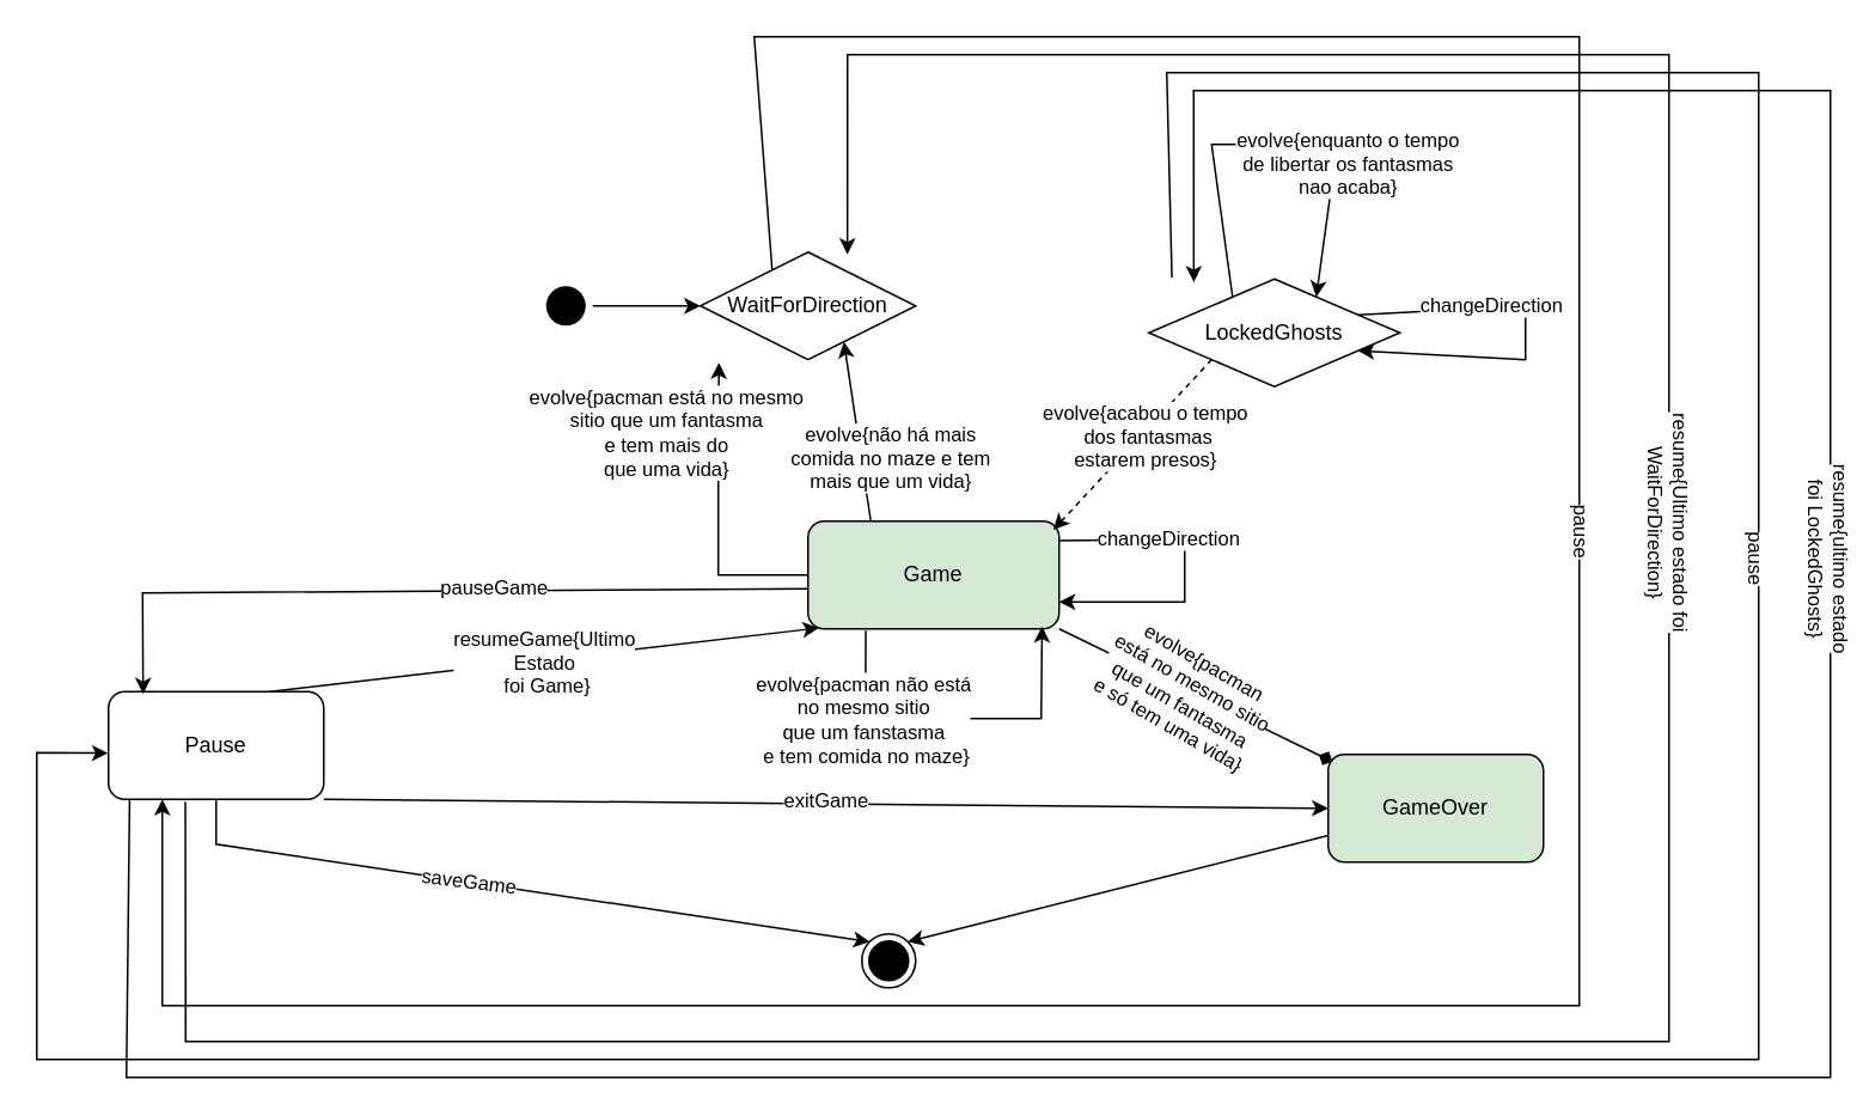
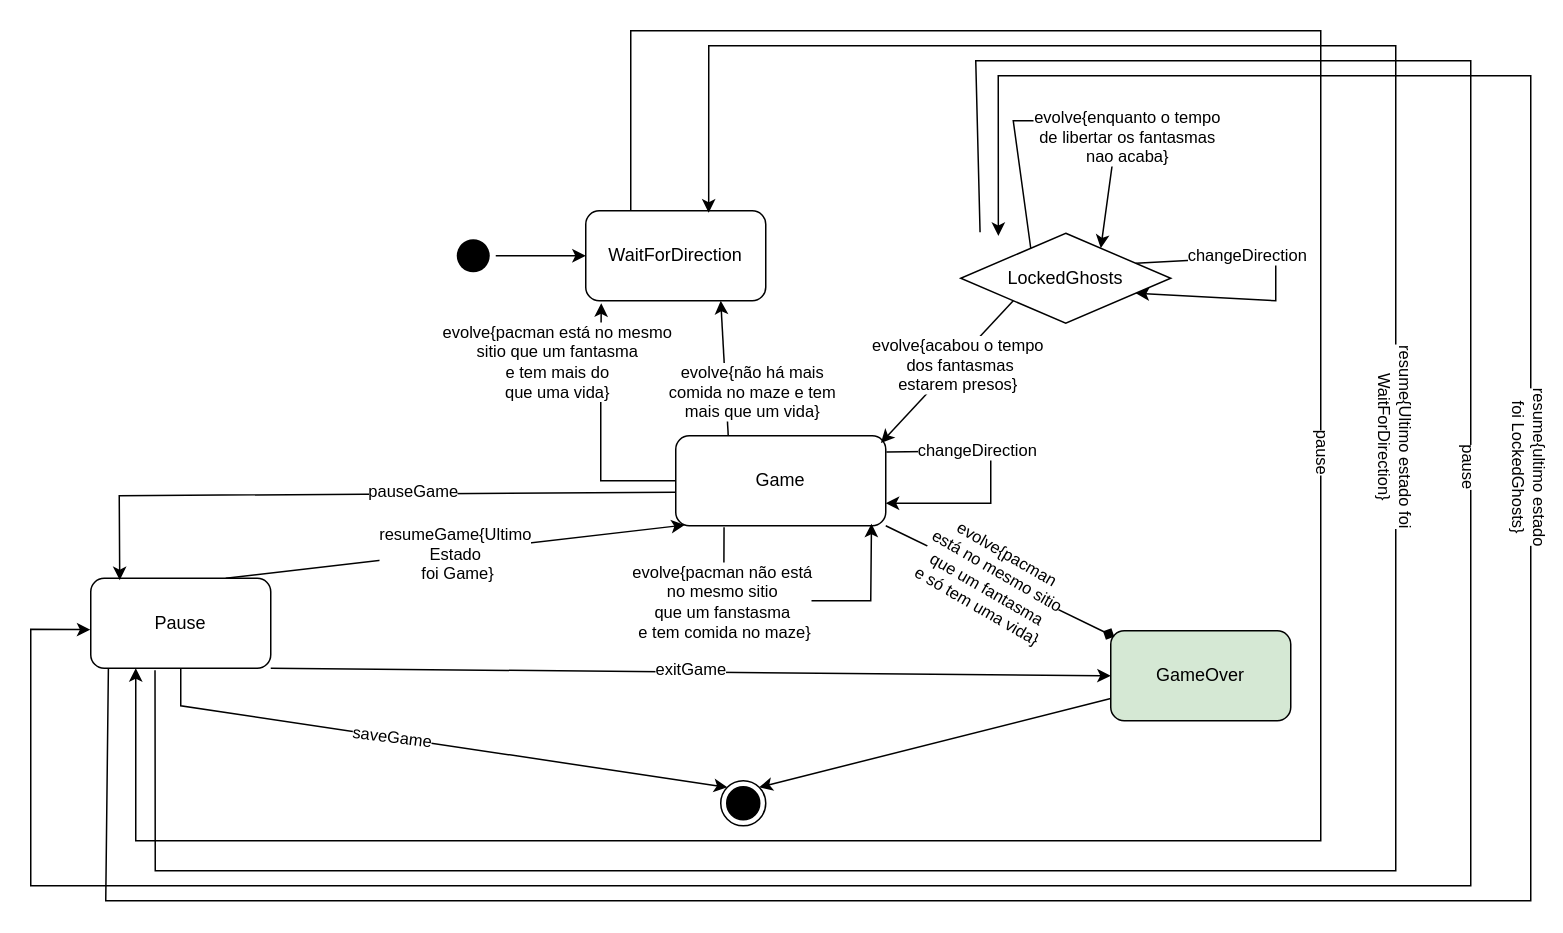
- <mxCell id="3" value="WaitForDirection" style="rhombus;whiteSpace=wrap;html=1;" parent="1" vertex="1"><mxGeometry x="390" y="140" width="120" height="60" as="geometry" /></mxCell>
+ <mxCell id="3" value="WaitForDirection" style="rounded=1;whiteSpace=wrap;html=1;" parent="1" vertex="1"><mxGeometry x="390" y="140" width="120" height="60" as="geometry" /></mxCell>
- <mxCell id="29" value="" style="endArrow=classic;html=1;rounded=0;exitX=0;exitY=1;exitDx=0;exitDy=0;entryX=0.977;entryY=0.08;entryDx=0;entryDy=0;entryPerimeter=0;dashed=1;" parent="1" source="22" target="5" edge="1"><mxGeometry relative="1" as="geometry"><mxPoint x="610" y="310" as="sourcePoint" /><mxPoint x="590" y="290" as="targetPoint" /></mxGeometry></mxCell>
+ <mxCell id="29" value="" style="endArrow=classic;html=1;rounded=0;exitX=0;exitY=1;exitDx=0;exitDy=0;entryX=0.977;entryY=0.08;entryDx=0;entryDy=0;entryPerimeter=0;" parent="1" source="22" target="5" edge="1"><mxGeometry relative="1" as="geometry"><mxPoint x="610" y="310" as="sourcePoint" /><mxPoint x="590" y="290" as="targetPoint" /></mxGeometry></mxCell>
- <mxCell id="5" value="Game" style="rounded=1;whiteSpace=wrap;html=1;fillColor=#d5e8d4;" parent="1" vertex="1"><mxGeometry x="450" y="290" width="140" height="60" as="geometry" /></mxCell>
+ <mxCell id="5" value="Game" style="rounded=1;whiteSpace=wrap;html=1;" parent="1" vertex="1"><mxGeometry x="450" y="290" width="140" height="60" as="geometry" /></mxCell>
